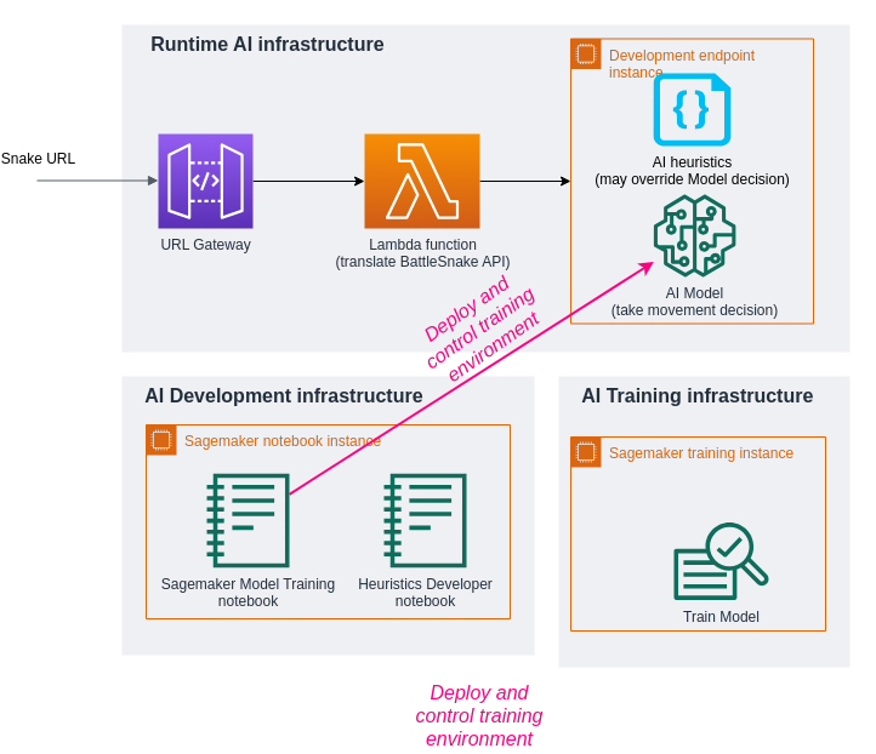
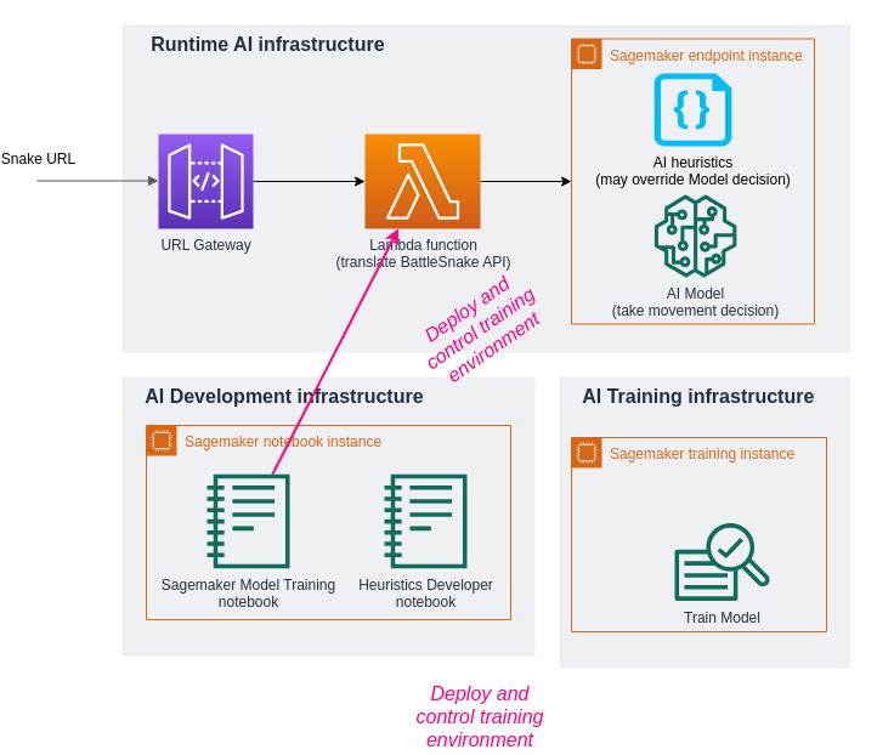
- <mxCell id="11" value="Development endpoint instance" style="points=[[0,0],[0.25,0],[0.5,0],[0.75,0],[1,0],[1,0.25],[1,0.5],[1,0.75],[1,1],[0.75,1],[0.5,1],[0.25,1],[0,1],[0,0.75],[0,0.5],[0,0.25]];outlineConnect=0;gradientColor=none;html=1;whiteSpace=wrap;fontSize=12;fontStyle=0;shape=mxgraph.aws4.group;grIcon=mxgraph.aws4.group_ec2_instance_contents;strokeColor=#D86613;fillColor=none;verticalAlign=top;align=left;spacingLeft=30;fontColor=#D86613;dashed=0;" vertex="1" parent="1"><mxGeometry x="460" y="31.5" width="200" height="235" as="geometry" /></mxCell>
+ <mxCell id="11" value="Sagemaker endpoint instance" style="points=[[0,0],[0.25,0],[0.5,0],[0.75,0],[1,0],[1,0.25],[1,0.5],[1,0.75],[1,1],[0.75,1],[0.5,1],[0.25,1],[0,1],[0,0.75],[0,0.5],[0,0.25]];outlineConnect=0;gradientColor=none;html=1;whiteSpace=wrap;fontSize=12;fontStyle=0;shape=mxgraph.aws4.group;grIcon=mxgraph.aws4.group_ec2_instance_contents;strokeColor=#D86613;fillColor=none;verticalAlign=top;align=left;spacingLeft=30;fontColor=#D86613;dashed=0;" vertex="1" parent="1"><mxGeometry x="460" y="31.5" width="200" height="235" as="geometry" /></mxCell>
- <mxCell id="16" value="" style="endArrow=classic;html=1;labelBackgroundColor=none;strokeColor=#ff0080;strokeWidth=2;fontSize=16;fontColor=#ff0080;" edge="1" parent="1" source="15" target="12"><mxGeometry width="50" height="50" relative="1" as="geometry"><mxPoint x="580" y="390" as="sourcePoint" /><mxPoint x="630" y="340" as="targetPoint" /></mxGeometry></mxCell>
+ <mxCell id="16" value="" style="endArrow=classic;html=1;labelBackgroundColor=none;strokeColor=#ff0080;strokeWidth=2;fontSize=16;fontColor=#ff0080;" edge="1" parent="1" source="15" target="6"><mxGeometry width="50" height="50" relative="1" as="geometry"><mxPoint x="580" y="390" as="sourcePoint" /><mxPoint x="630" y="340" as="targetPoint" /></mxGeometry></mxCell>
